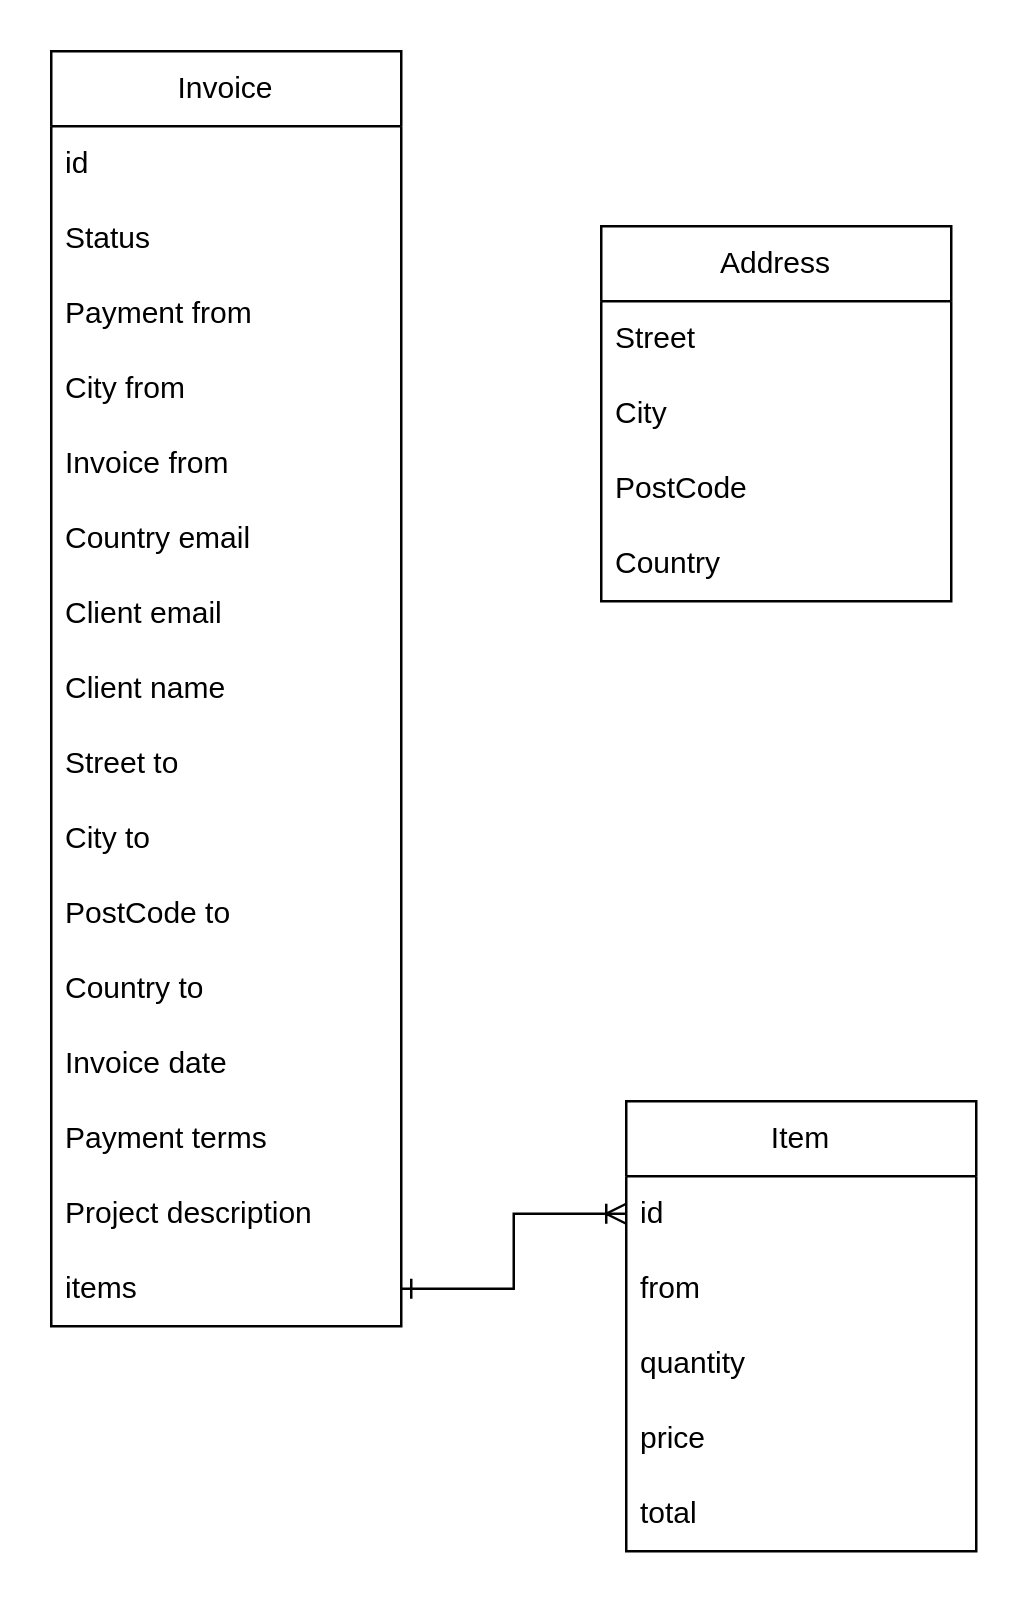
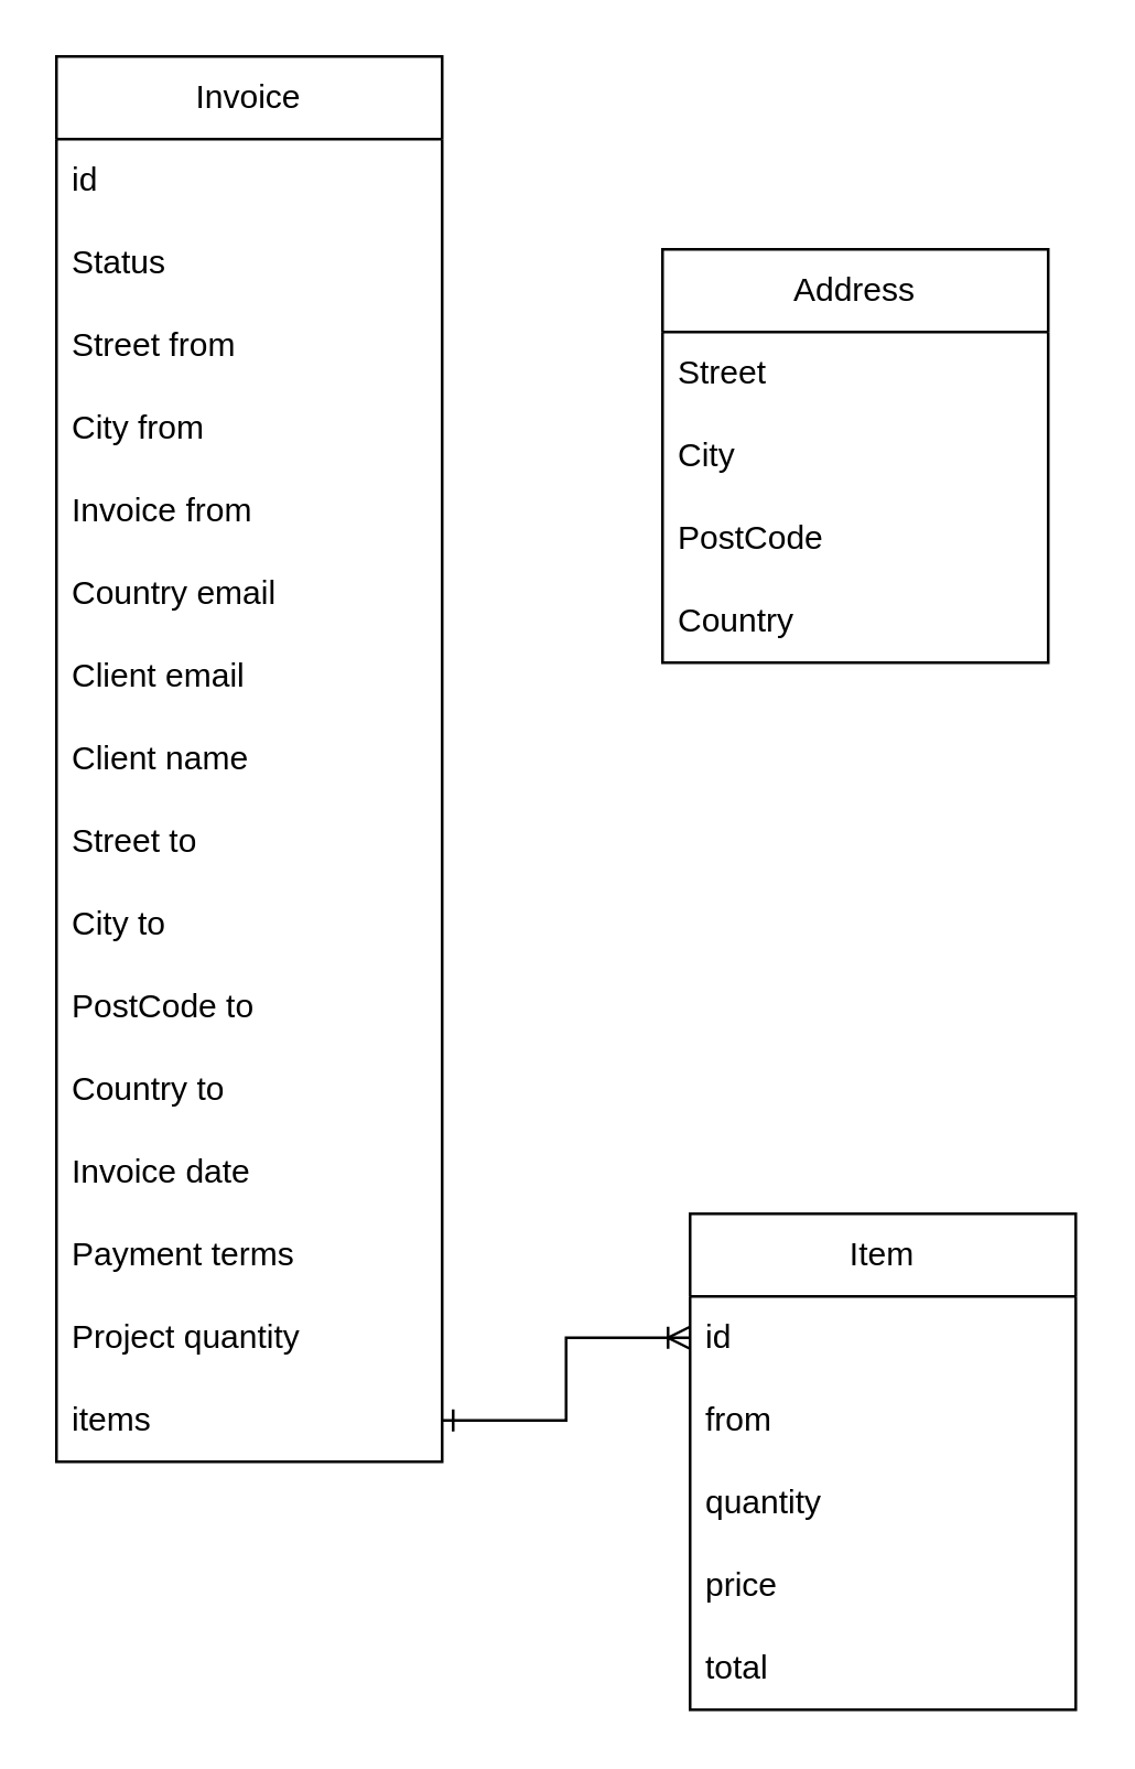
- <mxCell id="5" value="Payment from" style="text;strokeColor=none;fillColor=none;align=left;verticalAlign=middle;spacingLeft=4;spacingRight=4;overflow=hidden;points=[[0,0.5],[1,0.5]];portConstraint=eastwest;rotatable=0;whiteSpace=wrap;html=1;" vertex="1" parent="2"><mxGeometry y="90" width="140" height="30" as="geometry" /></mxCell>
+ <mxCell id="5" value="Street from" style="text;strokeColor=none;fillColor=none;align=left;verticalAlign=middle;spacingLeft=4;spacingRight=4;overflow=hidden;points=[[0,0.5],[1,0.5]];portConstraint=eastwest;rotatable=0;whiteSpace=wrap;html=1;" vertex="1" parent="2"><mxGeometry y="90" width="140" height="30" as="geometry" /></mxCell>
- <mxCell id="17" value="Project description" style="text;strokeColor=none;fillColor=none;align=left;verticalAlign=middle;spacingLeft=4;spacingRight=4;overflow=hidden;points=[[0,0.5],[1,0.5]];portConstraint=eastwest;rotatable=0;whiteSpace=wrap;html=1;" vertex="1" parent="2"><mxGeometry y="450" width="140" height="30" as="geometry" /></mxCell>
+ <mxCell id="17" value="Project quantity" style="text;strokeColor=none;fillColor=none;align=left;verticalAlign=middle;spacingLeft=4;spacingRight=4;overflow=hidden;points=[[0,0.5],[1,0.5]];portConstraint=eastwest;rotatable=0;whiteSpace=wrap;html=1;" vertex="1" parent="2"><mxGeometry y="450" width="140" height="30" as="geometry" /></mxCell>
